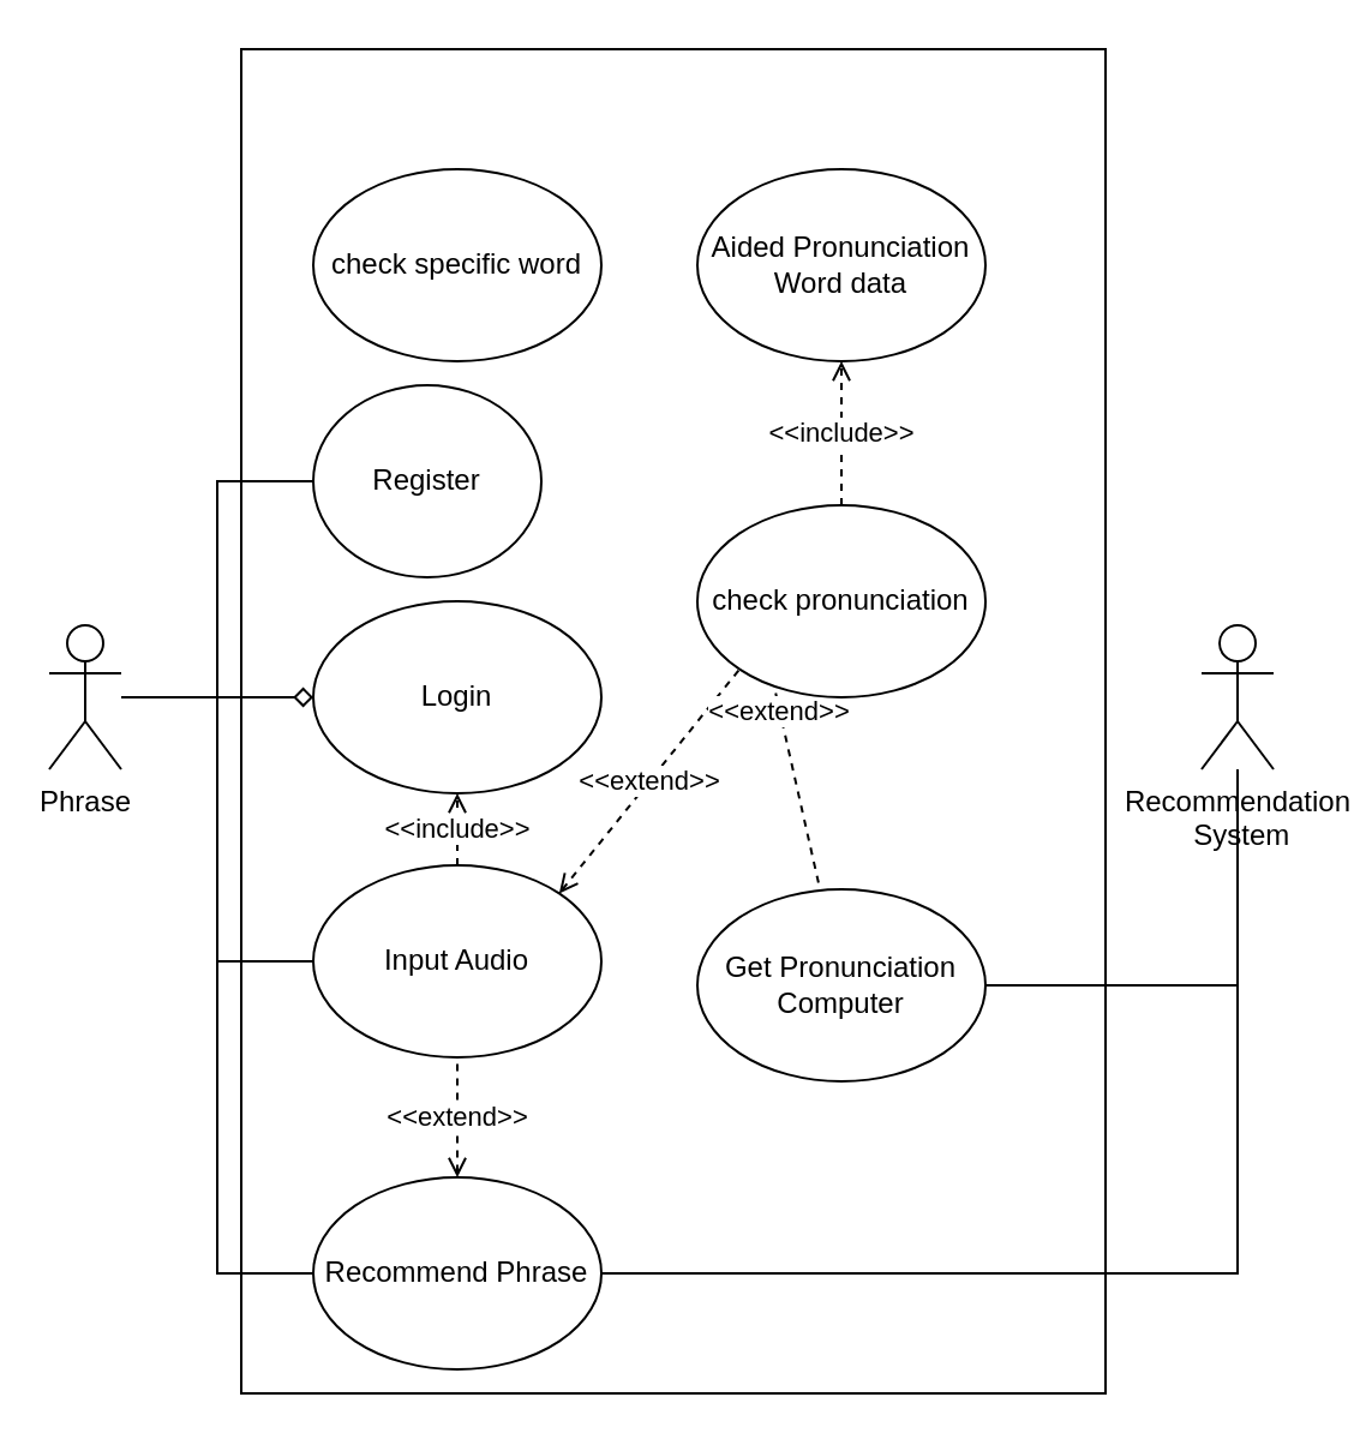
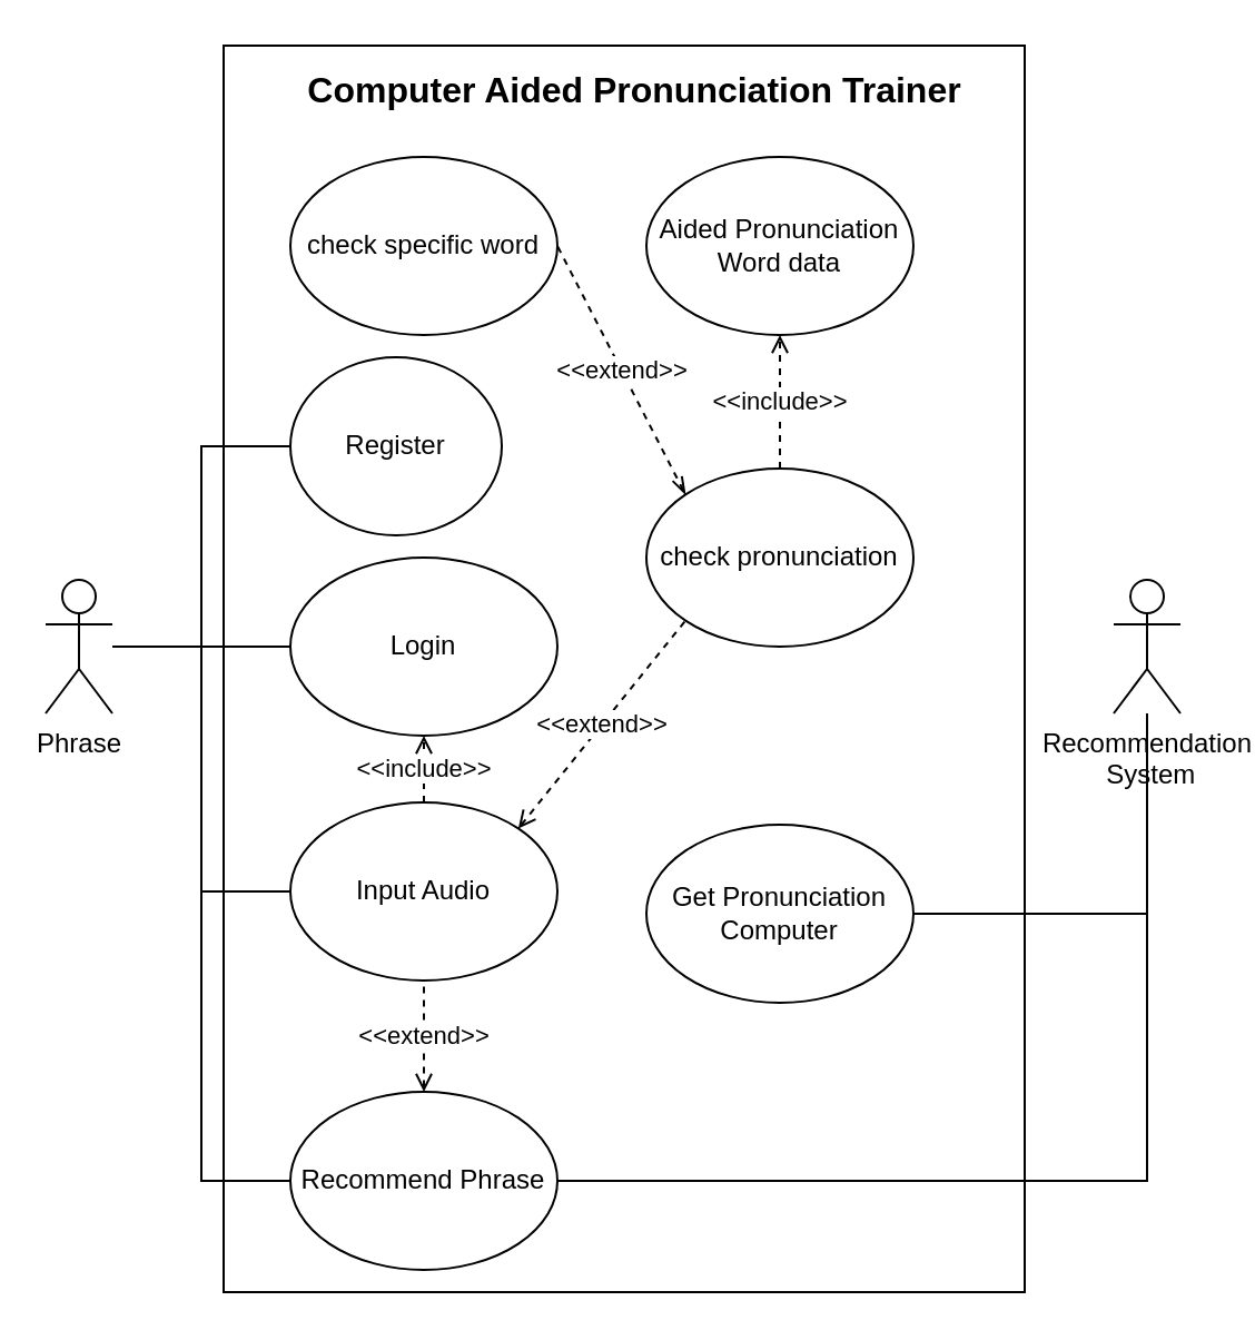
+ <mxCell id="24" value="&lt;b&gt;&lt;font style=&quot;font-size: 16px&quot;&gt;Computer Aided Pronunciation Trainer&lt;/font&gt;&lt;/b&gt;" style="text;html=1;strokeColor=none;fillColor=none;align=center;verticalAlign=middle;whiteSpace=wrap;rounded=0;" parent="1" vertex="1"><mxGeometry x="120" y="30" width="330" height="20" as="geometry" /></mxCell>
- <mxCell id="4" style="edgeStyle=orthogonalEdgeStyle;rounded=0;orthogonalLoop=1;jettySize=auto;html=1;entryX=0;entryY=0.5;entryDx=0;entryDy=0;startArrow=none;startFill=0;endArrow=diamond;endFill=0;" parent="1" source="7" target="16" edge="1"><mxGeometry relative="1" as="geometry" /></mxCell>
+ <mxCell id="4" style="edgeStyle=orthogonalEdgeStyle;rounded=0;orthogonalLoop=1;jettySize=auto;html=1;entryX=0;entryY=0.5;entryDx=0;entryDy=0;startArrow=none;startFill=0;endArrow=none;endFill=0;" parent="1" source="7" target="16" edge="1"><mxGeometry relative="1" as="geometry" /></mxCell>
- <mxCell id="12" value="&amp;lt;&amp;lt;extend&amp;gt;&amp;gt;" style="rounded=0;orthogonalLoop=1;jettySize=auto;html=1;exitX=0;exitY=0;exitDx=0;exitDy=0;startArrow=openThin;startFill=0;endArrow=none;endFill=0;dashed=1;" parent="1" source="13" target="18" edge="1"><mxGeometry relative="1" as="geometry" /></mxCell>
+ <mxCell id="12" value="&amp;lt;&amp;lt;extend&amp;gt;&amp;gt;" style="rounded=0;orthogonalLoop=1;jettySize=auto;html=1;exitX=0;exitY=0;exitDx=0;exitDy=0;entryX=1;entryY=0.5;entryDx=0;entryDy=0;startArrow=openThin;startFill=0;endArrow=none;endFill=0;dashed=1;" parent="1" source="13" target="22" edge="1"><mxGeometry relative="1" as="geometry" /></mxCell>
